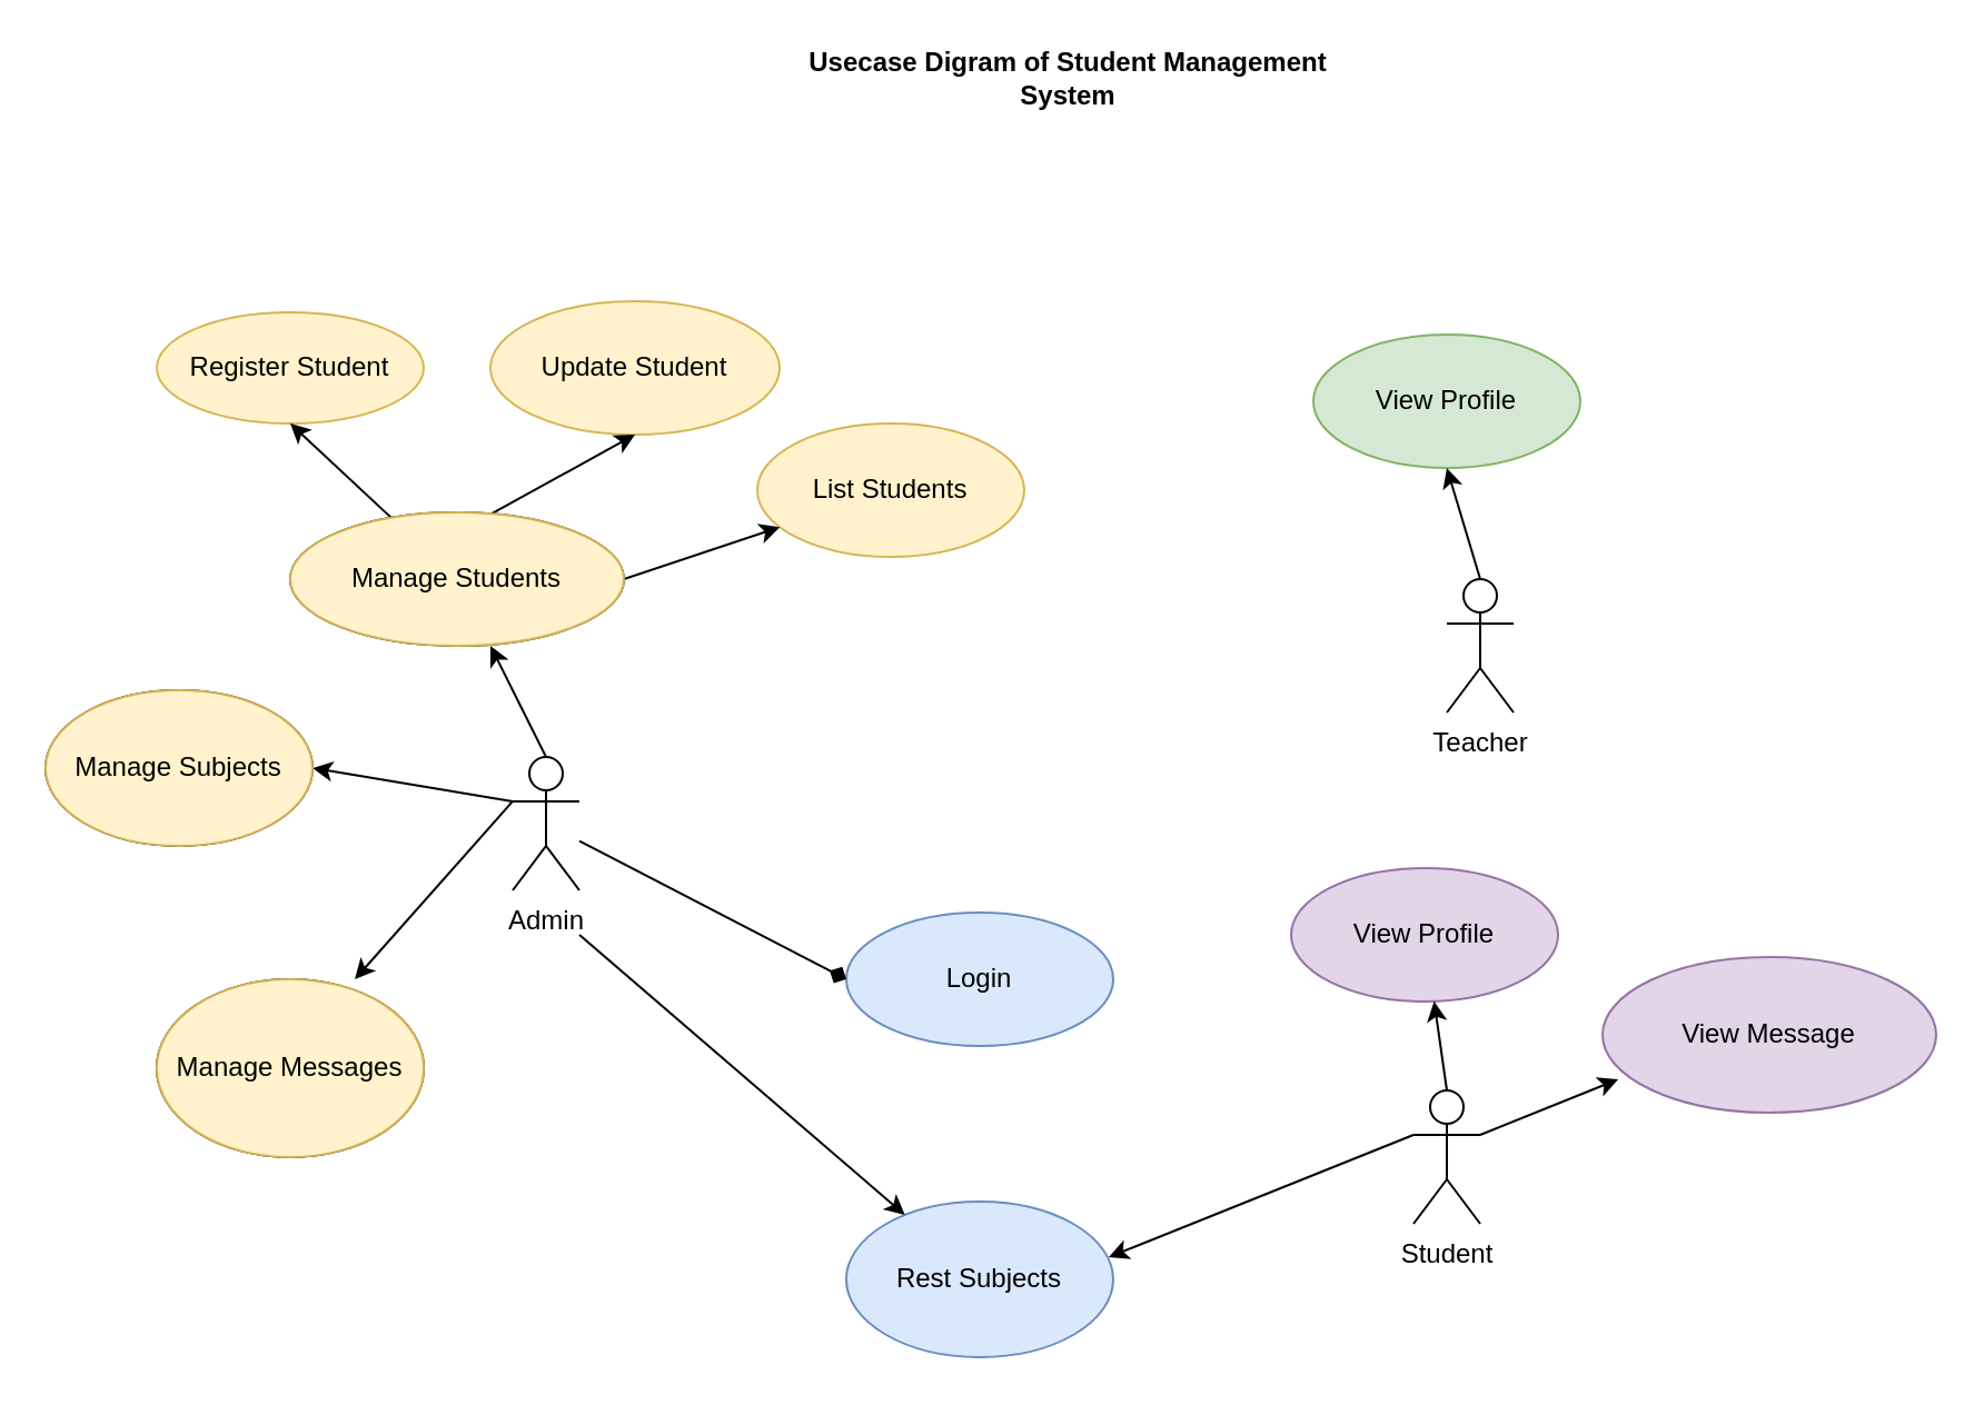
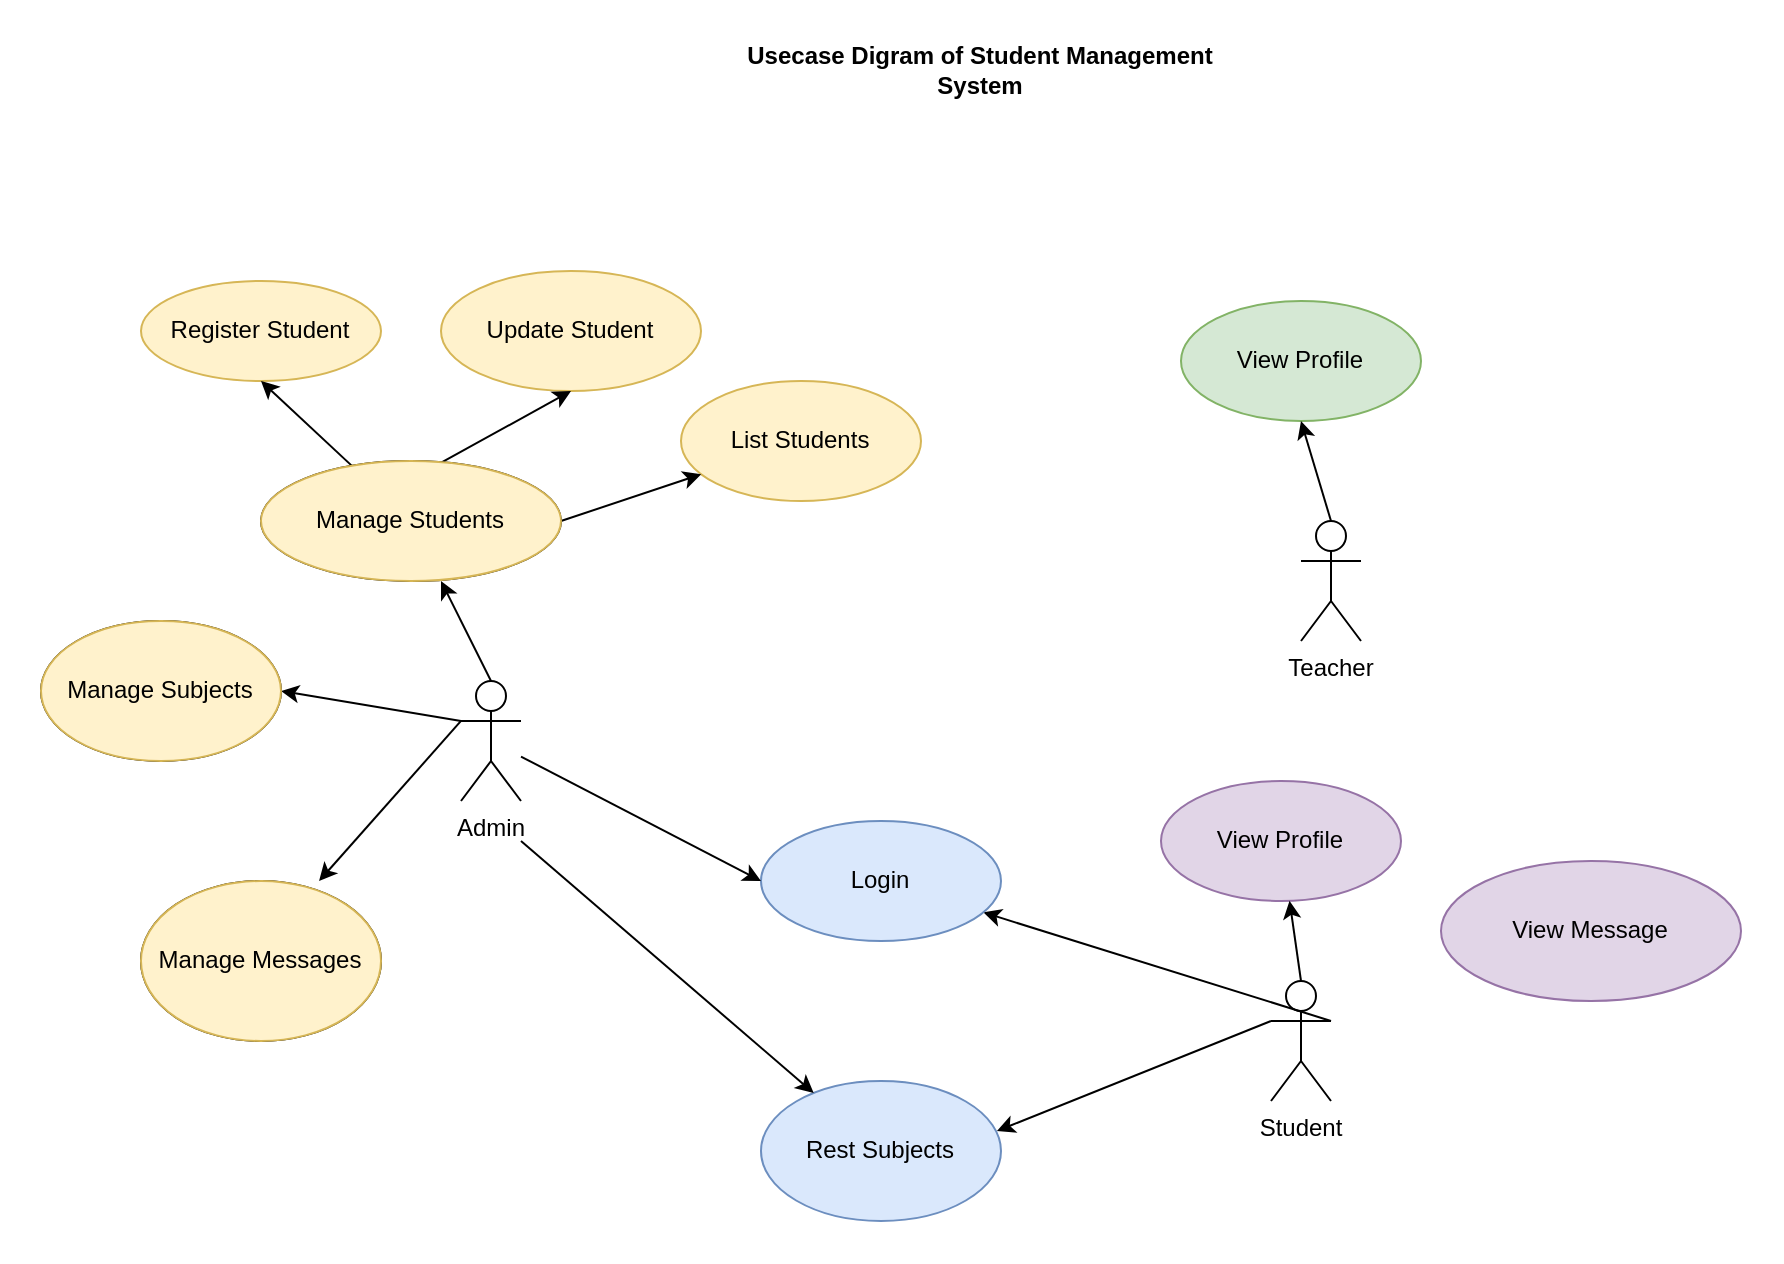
- <mxCell id="2" value="Usecase Digram of Student Management System" style="text;html=1;strokeColor=none;fillColor=none;align=center;verticalAlign=middle;whiteSpace=wrap;rounded=0;fontStyle=1" vertex="1" parent="1"><mxGeometry x="360" y="20" width="240" height="30" as="geometry" /></mxCell>
+ <mxCell id="2" value="Usecase Digram of Student Management System" style="text;html=1;strokeColor=none;fillColor=none;align=center;verticalAlign=middle;whiteSpace=wrap;rounded=0;fontStyle=1" vertex="1" parent="1"><mxGeometry x="370" y="20" width="240" height="30" as="geometry" /></mxCell>
- <mxCell id="24" value="" style="endArrow=diamond;html=1;rounded=0;entryX=0;entryY=0.5;entryDx=0;entryDy=0;" edge="1" parent="1" source="3" target="22"><mxGeometry width="50" height="50" relative="1" as="geometry"><mxPoint x="310" y="500" as="sourcePoint" /><mxPoint x="360" y="450" as="targetPoint" /></mxGeometry></mxCell>
+ <mxCell id="24" value="" style="endArrow=classic;html=1;rounded=0;entryX=0;entryY=0.5;entryDx=0;entryDy=0;" edge="1" parent="1" source="3" target="22"><mxGeometry width="50" height="50" relative="1" as="geometry"><mxPoint x="310" y="500" as="sourcePoint" /><mxPoint x="360" y="450" as="targetPoint" /></mxGeometry></mxCell>
- <mxCell id="20" value="" style="endArrow=classic;html=1;rounded=0;entryX=0.047;entryY=0.786;entryDx=0;entryDy=0;entryPerimeter=0;exitX=1;exitY=0.333;exitDx=0;exitDy=0;exitPerimeter=0;" edge="1" parent="1" source="17" target="19"><mxGeometry width="50" height="50" relative="1" as="geometry"><mxPoint x="530" y="590" as="sourcePoint" /><mxPoint x="580" y="540" as="targetPoint" /></mxGeometry></mxCell>
+ <mxCell id="20" value="" style="endArrow=classic;html=1;rounded=0;exitX=1;exitY=0.333;exitDx=0;exitDy=0;exitPerimeter=0;" edge="1" parent="1" source="17" target="22"><mxGeometry width="50" height="50" relative="1" as="geometry"><mxPoint x="530" y="590" as="sourcePoint" /><mxPoint x="580" y="540" as="targetPoint" /></mxGeometry></mxCell>
